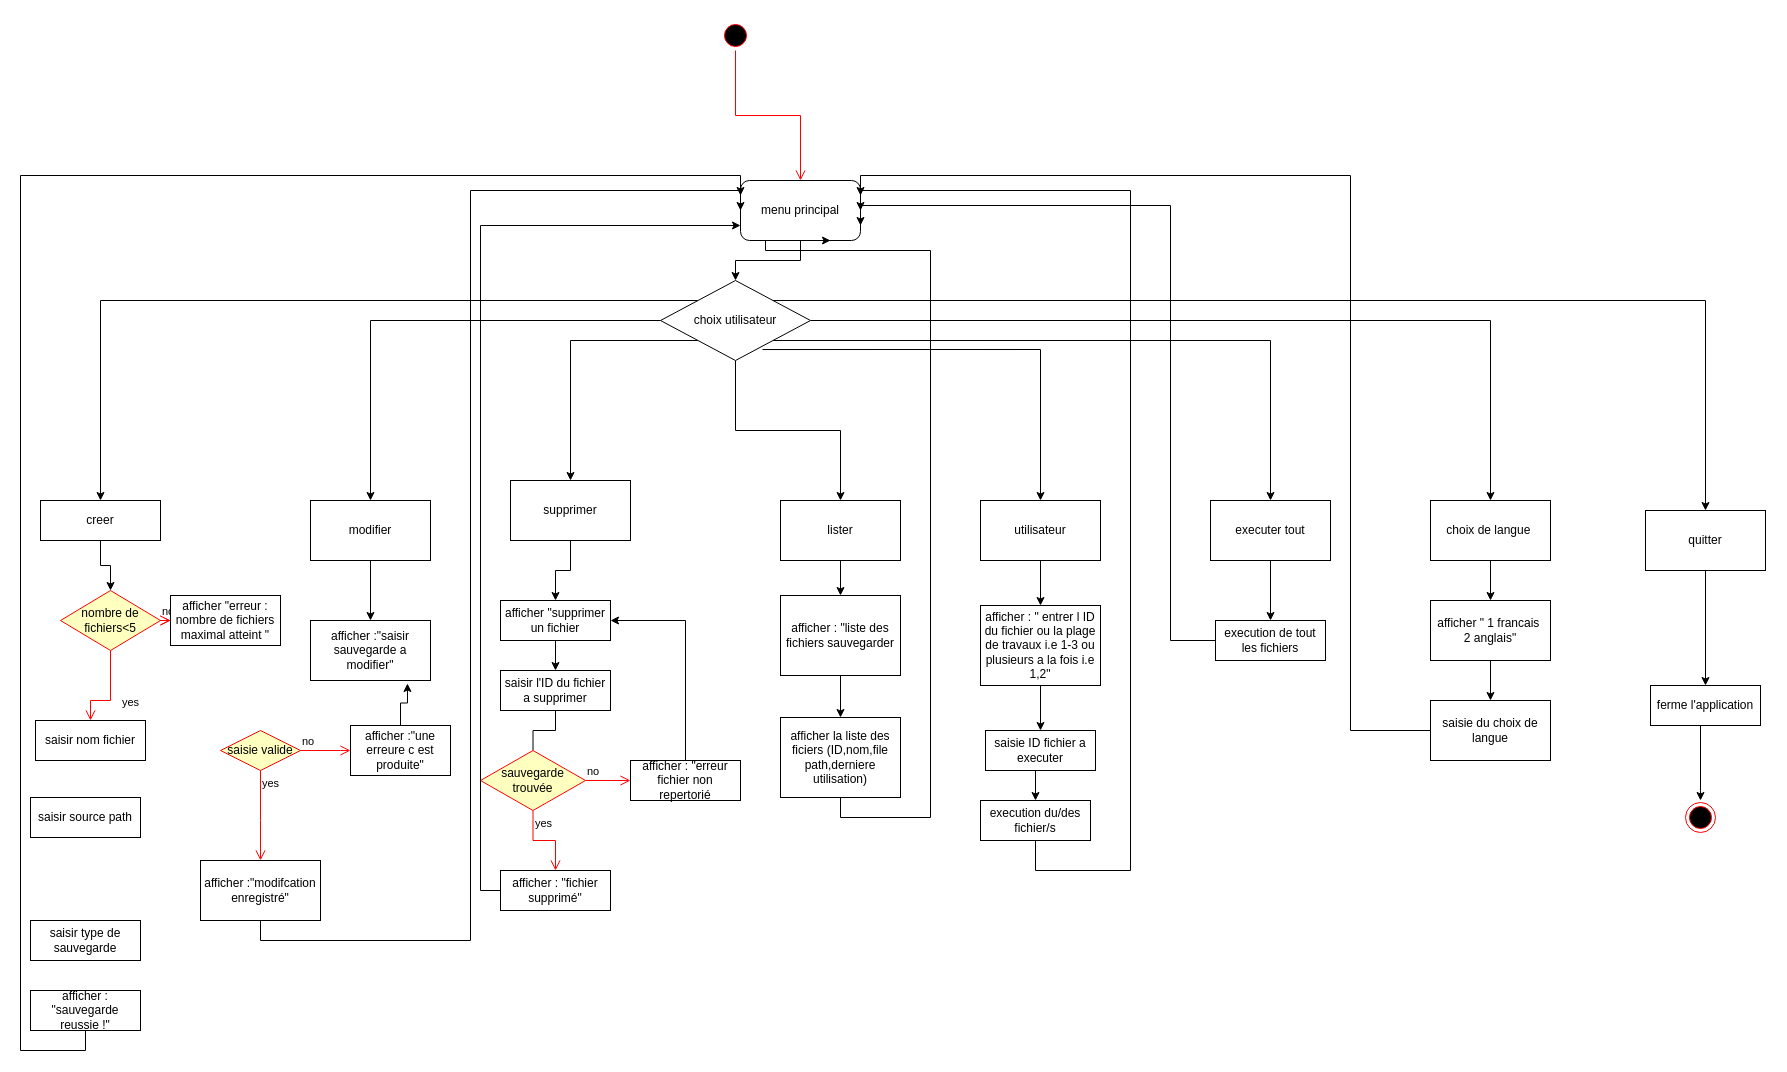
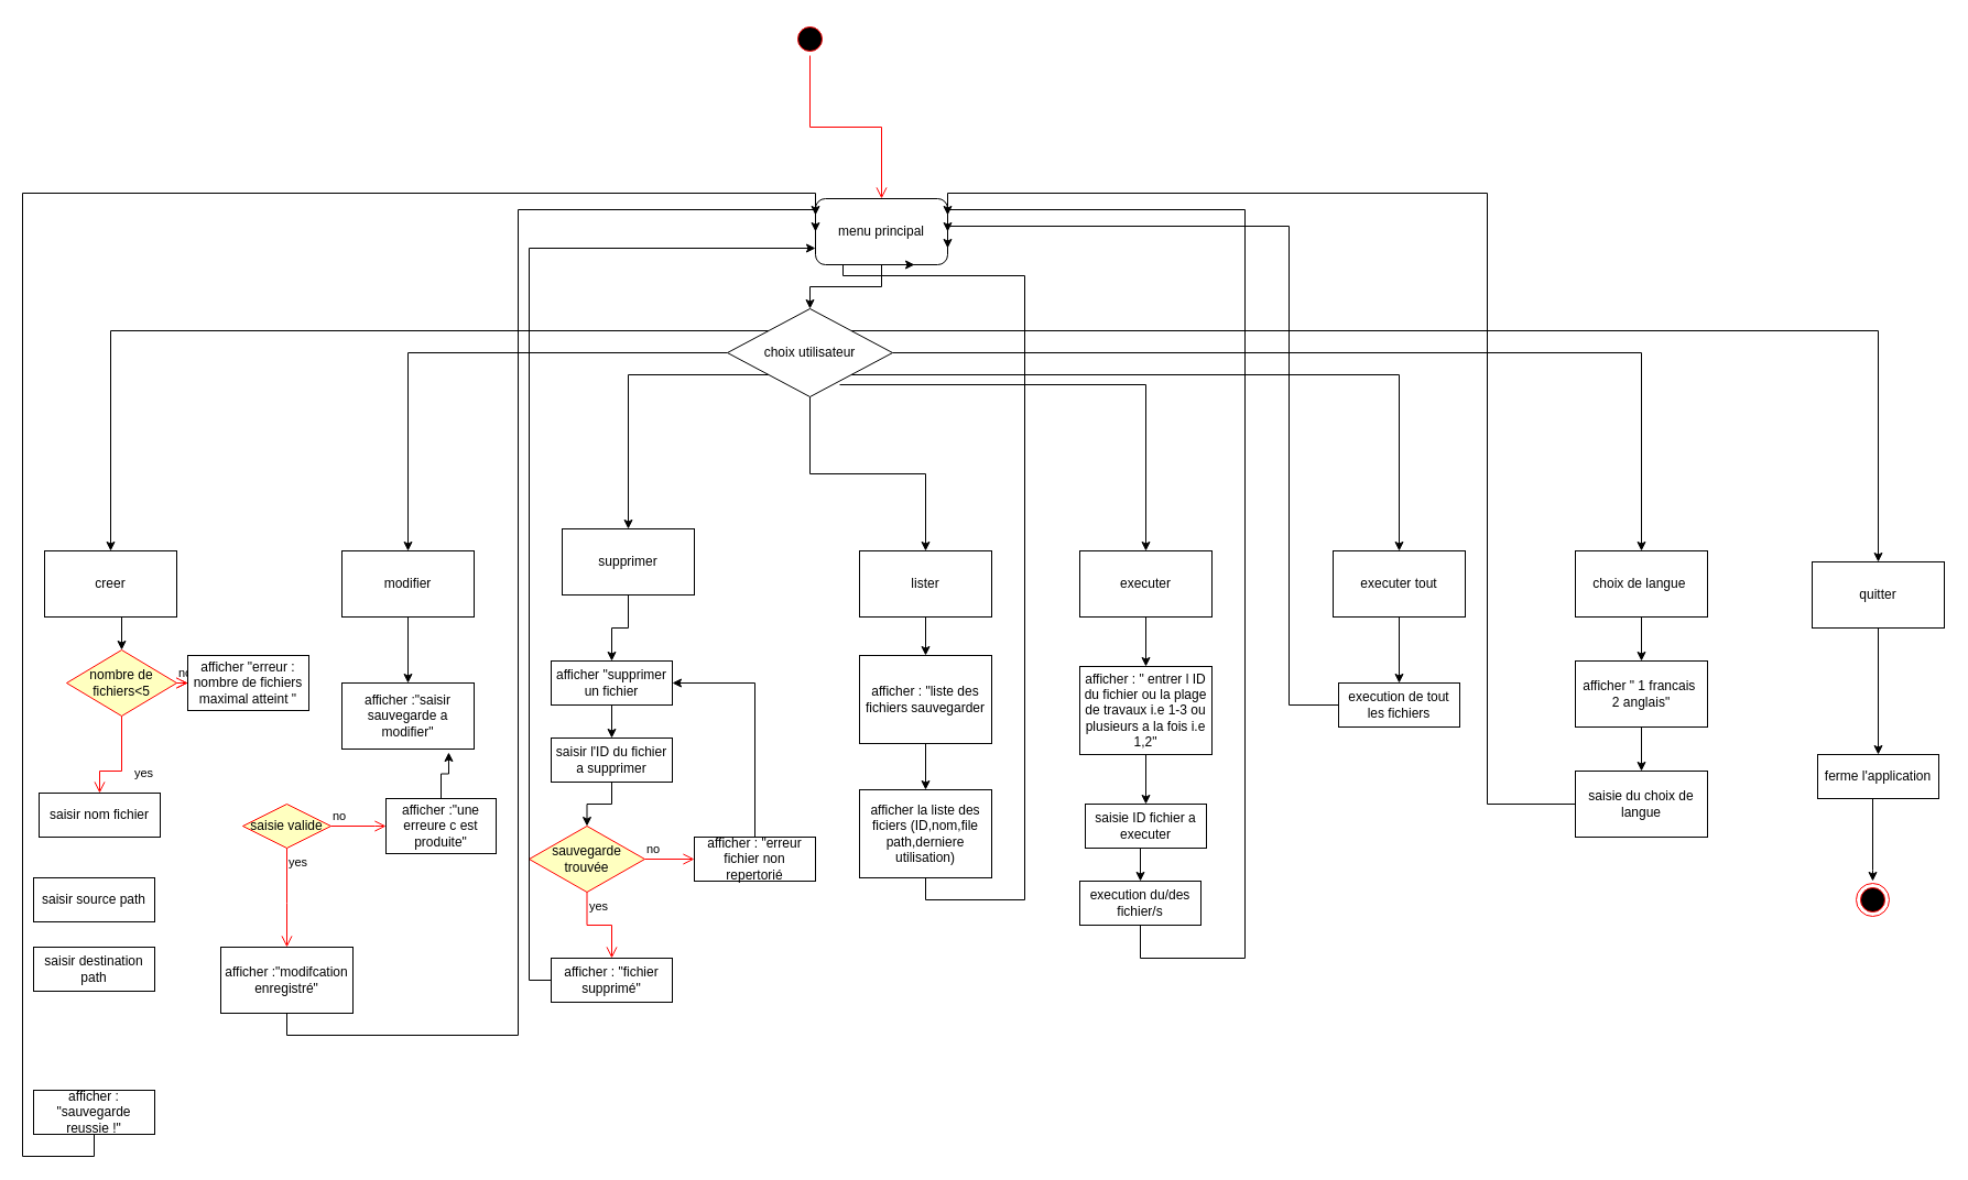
- <mxCell id="20" value="creer" style="rounded=0;whiteSpace=wrap;html=1;" vertex="1" parent="1"><mxGeometry x="40" y="500" width="120" height="40" as="geometry" /></mxCell>
+ <mxCell id="20" value="creer" style="rounded=0;whiteSpace=wrap;html=1;" vertex="1" parent="1"><mxGeometry x="40" y="500" width="120" height="60" as="geometry" /></mxCell>
- <mxCell id="40" value="utilisateur" style="rounded=0;whiteSpace=wrap;html=1;" vertex="1" parent="1"><mxGeometry x="980" y="500" width="120" height="60" as="geometry" /></mxCell>
+ <mxCell id="40" value="executer" style="rounded=0;whiteSpace=wrap;html=1;" vertex="1" parent="1"><mxGeometry x="980" y="500" width="120" height="60" as="geometry" /></mxCell>
- <mxCell id="53" style="edgeStyle=orthogonalEdgeStyle;rounded=0;orthogonalLoop=1;jettySize=auto;html=1;exitX=0.5;exitY=1;exitDx=0;exitDy=0;entryX=0.5;entryY=0;entryDx=0;entryDy=0;endArrow=none;" edge="1" parent="1" source="54" target="55"><mxGeometry relative="1" as="geometry" /></mxCell>
+ <mxCell id="53" style="edgeStyle=orthogonalEdgeStyle;rounded=0;orthogonalLoop=1;jettySize=auto;html=1;exitX=0.5;exitY=1;exitDx=0;exitDy=0;entryX=0.5;entryY=0;entryDx=0;entryDy=0;" edge="1" parent="1" source="54" target="55"><mxGeometry relative="1" as="geometry" /></mxCell>
+ <mxCell id="33" value="saisir destination path" style="rounded=0;whiteSpace=wrap;html=1;" vertex="1" parent="1"><mxGeometry x="30" y="860" width="110" height="40" as="geometry" /></mxCell>
- <mxCell id="34" value="saisir type de sauvegarde" style="rounded=0;whiteSpace=wrap;html=1;" vertex="1" parent="1"><mxGeometry x="30" y="920" width="110" height="40" as="geometry" /></mxCell>
